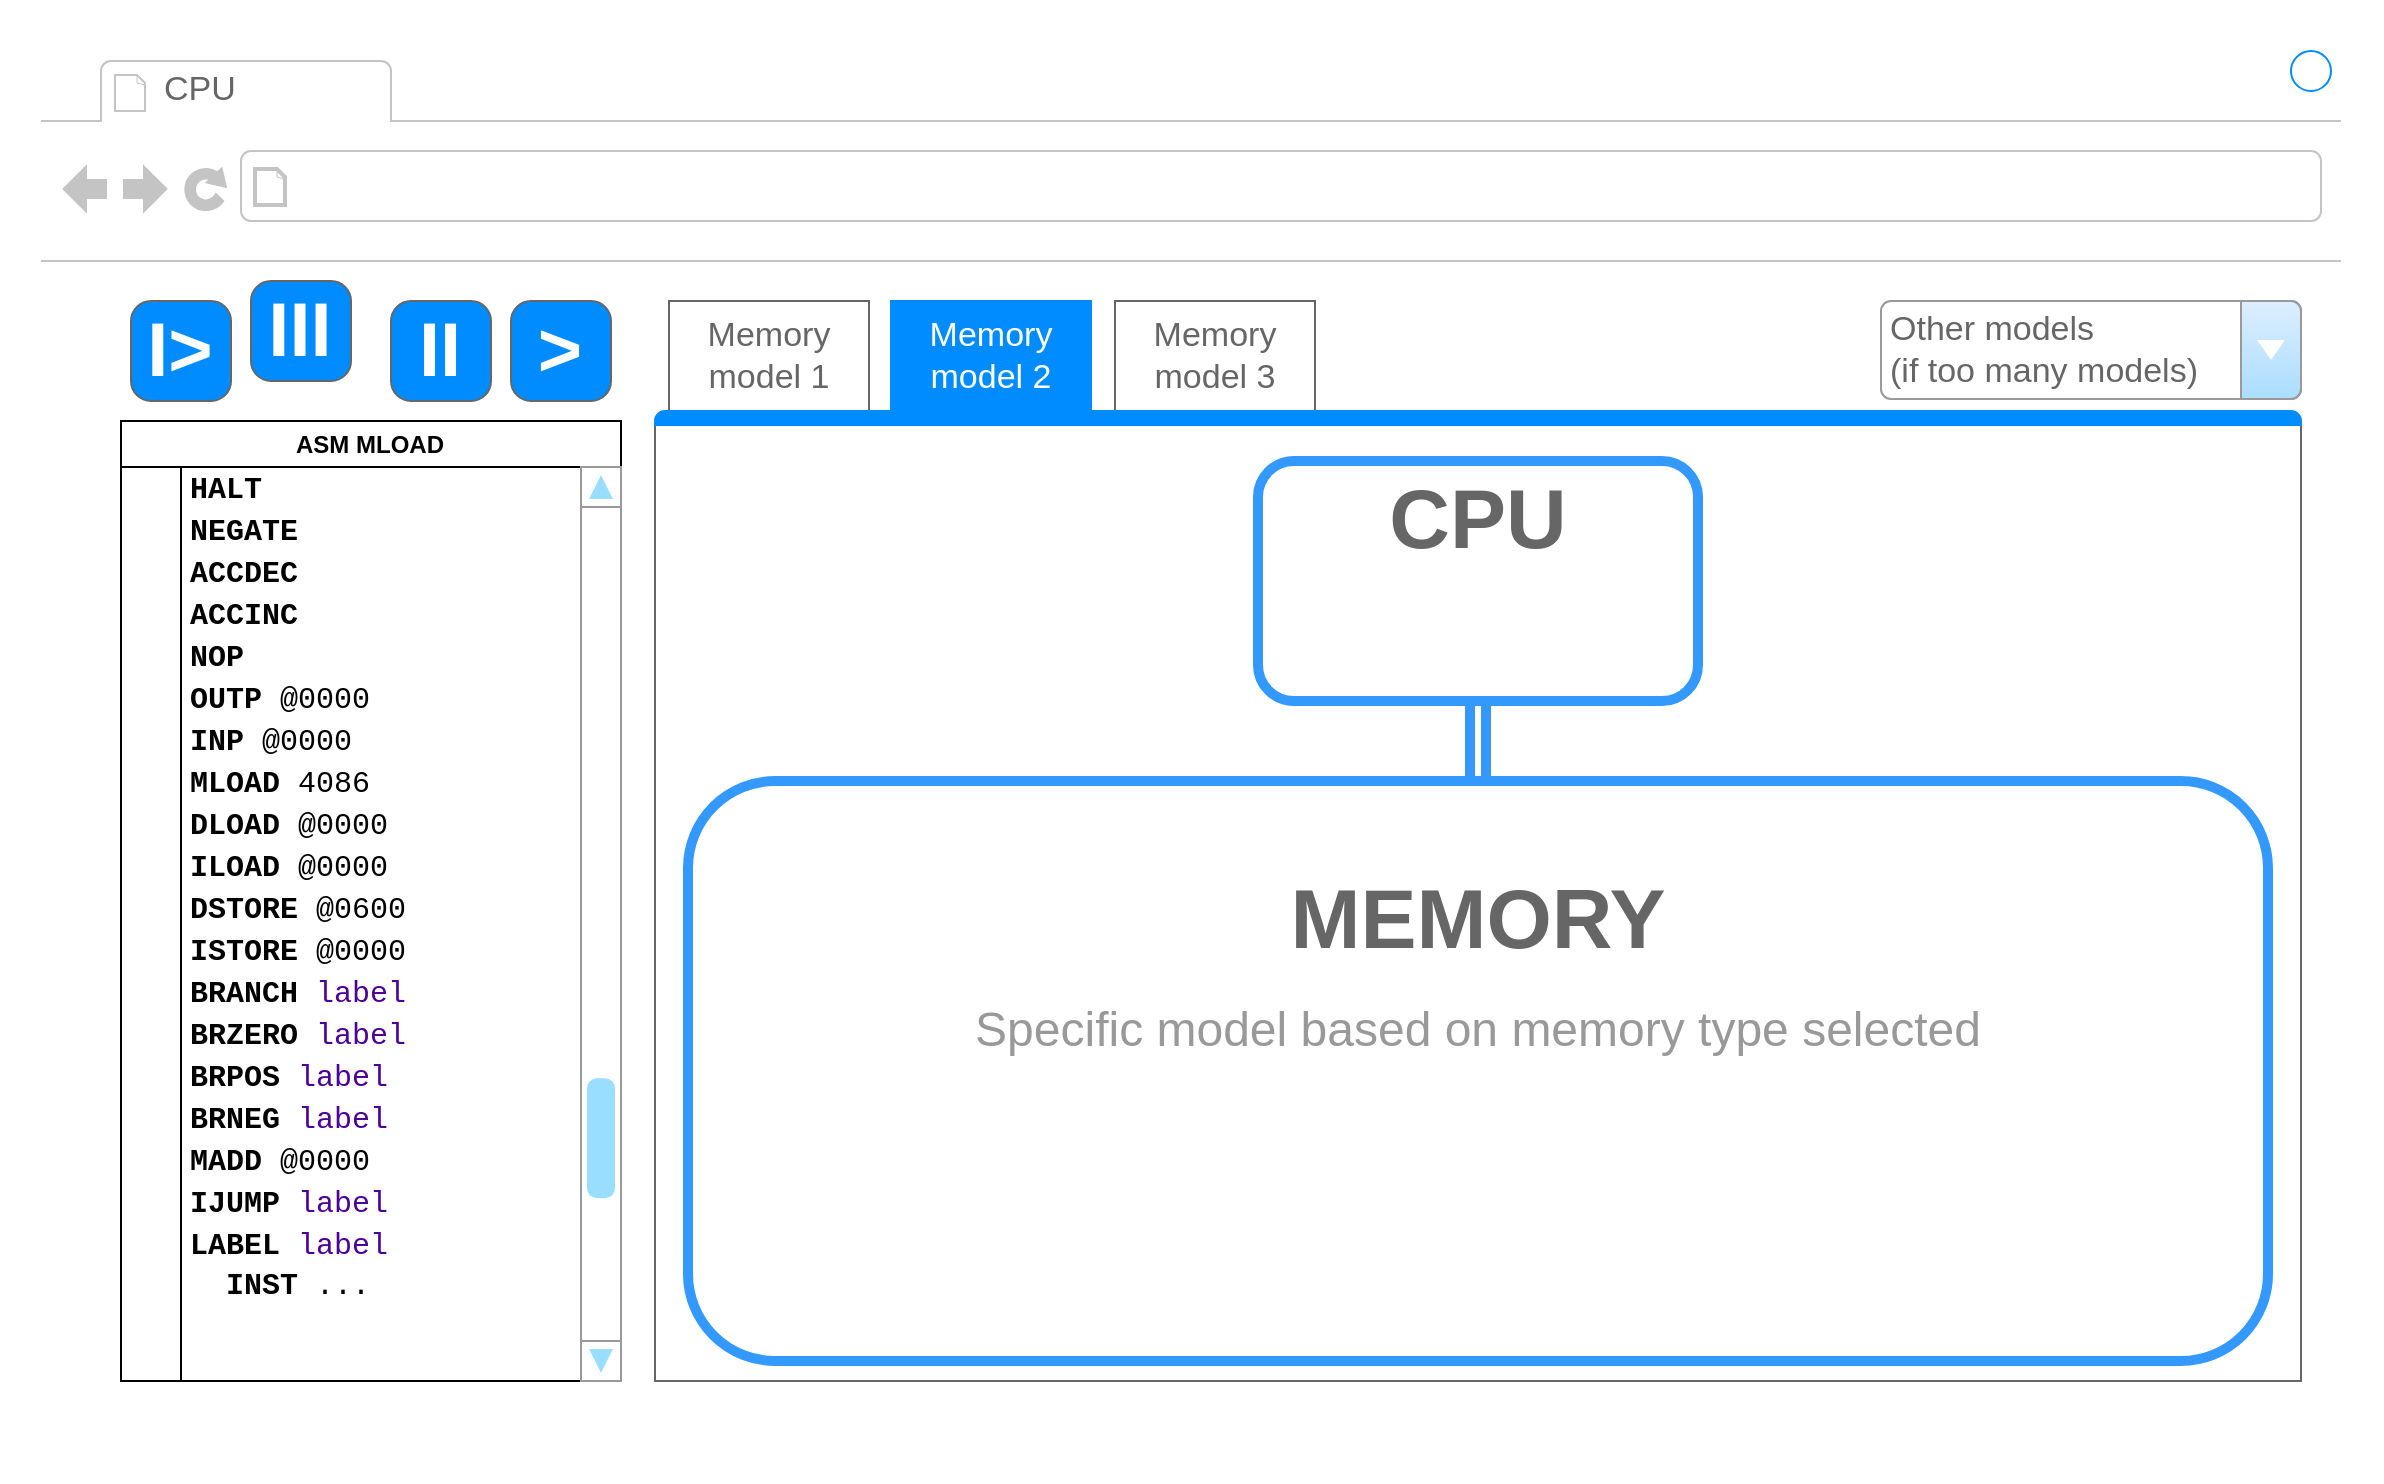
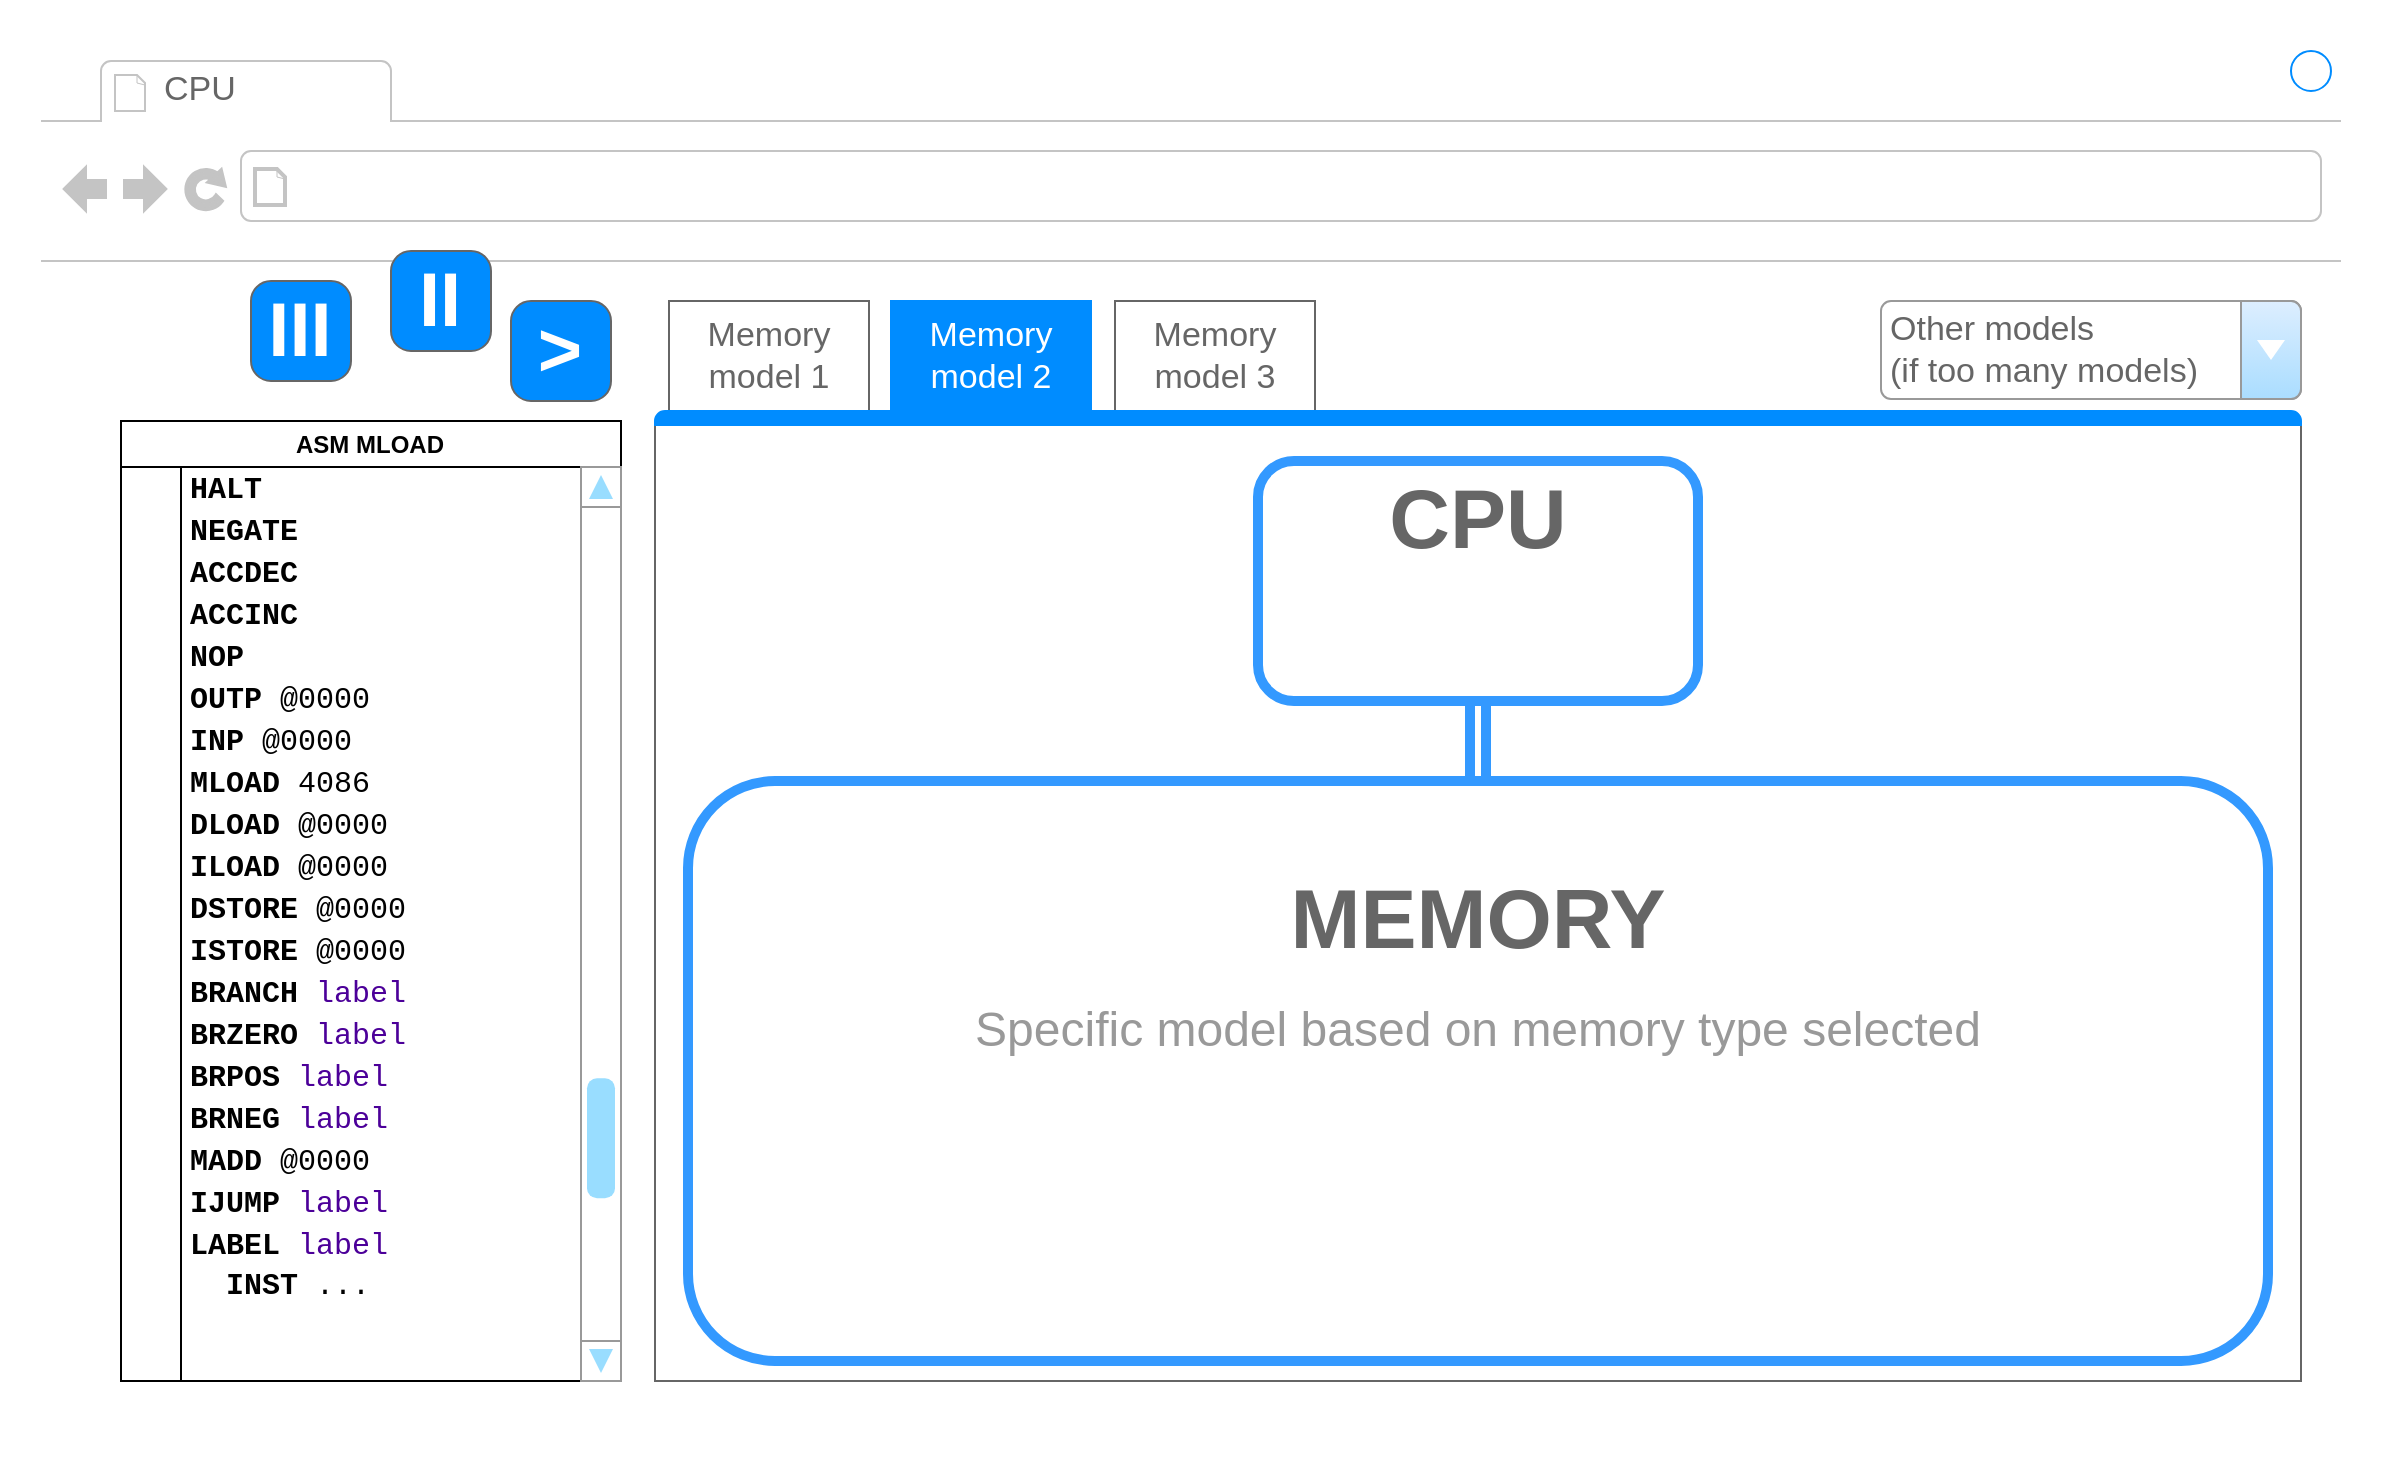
- <mxCell id="8" value="I&amp;gt;" style="strokeWidth=1;shadow=0;dashed=0;align=center;html=1;shape=mxgraph.mockup.buttons.button;strokeColor=#666666;fontColor=#ffffff;mainText=;buttonStyle=round;fontSize=38;fontStyle=1;fillColor=#008cff;whiteSpace=wrap;fontFamily=Helvetica;" vertex="1" parent="2"><mxGeometry x="45" y="130" width="50" height="50" as="geometry" /></mxCell>
- <mxCell id="9" value="&lt;font style=&quot;font-size: 38px;&quot;&gt;II&lt;/font&gt;" style="strokeWidth=1;shadow=0;dashed=0;align=center;html=1;shape=mxgraph.mockup.buttons.button;strokeColor=#666666;fontColor=#ffffff;mainText=;buttonStyle=round;fontSize=38;fontStyle=1;fillColor=#008cff;whiteSpace=wrap;fontFamily=Helvetica;verticalAlign=middle;spacingTop=0;" vertex="1" parent="2"><mxGeometry x="175" y="130" width="50" height="50" as="geometry" /></mxCell>
+ <mxCell id="9" value="&lt;font style=&quot;font-size: 38px;&quot;&gt;II&lt;/font&gt;" style="strokeWidth=1;shadow=0;dashed=0;align=center;html=1;shape=mxgraph.mockup.buttons.button;strokeColor=#666666;fontColor=#ffffff;mainText=;buttonStyle=round;fontSize=38;fontStyle=1;fillColor=#008cff;whiteSpace=wrap;fontFamily=Helvetica;verticalAlign=middle;spacingTop=0;" vertex="1" parent="2"><mxGeometry x="175" y="105" width="50" height="50" as="geometry" /></mxCell>
- <mxCell id="7" value="&lt;font style=&quot;font-size: 15px ; line-height: 1.3&quot;&gt;&lt;font style=&quot;line-height: 1.4&quot;&gt;&lt;b&gt;HALT&lt;/b&gt;&lt;br style=&quot;font-size: 15px&quot;&gt;&lt;b&gt;NEGATE&lt;/b&gt;&lt;br style=&quot;font-size: 15px&quot;&gt;&lt;b&gt;ACCDEC&lt;/b&gt;&lt;br&gt;&lt;b&gt;ACCINC&lt;/b&gt;&lt;br&gt;&lt;b&gt;NOP&lt;/b&gt;&lt;br&gt;&lt;b&gt;OUTP &lt;/b&gt;@0000&lt;br&gt;&lt;b&gt;INP &lt;/b&gt;@0000&lt;br&gt;&lt;b&gt;MLOAD &lt;/b&gt;4086&lt;br&gt;&lt;b&gt;DLOAD &lt;/b&gt;@0000&lt;br&gt;&lt;b&gt;ILOAD &lt;/b&gt;@0000&lt;br&gt;&lt;b&gt;DSTORE &lt;/b&gt;@0600&lt;br&gt;&lt;b&gt;ISTORE &lt;/b&gt;@0000&lt;br&gt;&lt;b&gt;BRANCH &lt;/b&gt;&lt;font color=&quot;#4c0099&quot;&gt;label&lt;/font&gt;&lt;br&gt;&lt;b&gt;BRZERO &lt;/b&gt;&lt;font color=&quot;#4c0099&quot;&gt;label&lt;/font&gt;&lt;br&gt;&lt;b&gt;BRPOS &lt;/b&gt;&lt;font color=&quot;#4c0099&quot;&gt;label&lt;/font&gt;&lt;br&gt;&lt;b&gt;BRNEG &lt;/b&gt;&lt;font color=&quot;#4c0099&quot;&gt;label&lt;/font&gt;&lt;br&gt;&lt;b&gt;MADD &lt;/b&gt;@0000&lt;br&gt;&lt;b&gt;IJUMP &lt;/b&gt;&lt;font color=&quot;#4c0099&quot;&gt;label&lt;/font&gt;&lt;br&gt;&lt;b&gt;LABEL &lt;/b&gt;&lt;font color=&quot;#4c0099&quot;&gt;label&lt;br&gt;&lt;/font&gt;&lt;/font&gt;&amp;nbsp; &lt;b&gt;INST &lt;/b&gt;...&lt;br style=&quot;font-size: 15px&quot;&gt;&lt;/font&gt;" style="text;html=1;strokeColor=none;fillColor=none;align=left;verticalAlign=top;whiteSpace=wrap;rounded=0;fontSize=15;spacingTop=-8;spacing=5;fontFamily=Courier New;" vertex="1" parent="4"><mxGeometry x="30" y="23" width="200" height="458" as="geometry" /></mxCell>
+ <mxCell id="7" value="&lt;font style=&quot;font-size: 15px ; line-height: 1.3&quot;&gt;&lt;font style=&quot;line-height: 1.4&quot;&gt;&lt;b&gt;HALT&lt;/b&gt;&lt;br style=&quot;font-size: 15px&quot;&gt;&lt;b&gt;NEGATE&lt;/b&gt;&lt;br style=&quot;font-size: 15px&quot;&gt;&lt;b&gt;ACCDEC&lt;/b&gt;&lt;br&gt;&lt;b&gt;ACCINC&lt;/b&gt;&lt;br&gt;&lt;b&gt;NOP&lt;/b&gt;&lt;br&gt;&lt;b&gt;OUTP &lt;/b&gt;@0000&lt;br&gt;&lt;b&gt;INP &lt;/b&gt;@0000&lt;br&gt;&lt;b&gt;MLOAD &lt;/b&gt;4086&lt;br&gt;&lt;b&gt;DLOAD &lt;/b&gt;@0000&lt;br&gt;&lt;b&gt;ILOAD &lt;/b&gt;@0000&lt;br&gt;&lt;b&gt;DSTORE &lt;/b&gt;@0000&lt;br&gt;&lt;b&gt;ISTORE &lt;/b&gt;@0000&lt;br&gt;&lt;b&gt;BRANCH &lt;/b&gt;&lt;font color=&quot;#4c0099&quot;&gt;label&lt;/font&gt;&lt;br&gt;&lt;b&gt;BRZERO &lt;/b&gt;&lt;font color=&quot;#4c0099&quot;&gt;label&lt;/font&gt;&lt;br&gt;&lt;b&gt;BRPOS &lt;/b&gt;&lt;font color=&quot;#4c0099&quot;&gt;label&lt;/font&gt;&lt;br&gt;&lt;b&gt;BRNEG &lt;/b&gt;&lt;font color=&quot;#4c0099&quot;&gt;label&lt;/font&gt;&lt;br&gt;&lt;b&gt;MADD &lt;/b&gt;@0000&lt;br&gt;&lt;b&gt;IJUMP &lt;/b&gt;&lt;font color=&quot;#4c0099&quot;&gt;label&lt;/font&gt;&lt;br&gt;&lt;b&gt;LABEL &lt;/b&gt;&lt;font color=&quot;#4c0099&quot;&gt;label&lt;br&gt;&lt;/font&gt;&lt;/font&gt;&amp;nbsp; &lt;b&gt;INST &lt;/b&gt;...&lt;br style=&quot;font-size: 15px&quot;&gt;&lt;/font&gt;" style="text;html=1;strokeColor=none;fillColor=none;align=left;verticalAlign=top;whiteSpace=wrap;rounded=0;fontSize=15;spacingTop=-8;spacing=5;fontFamily=Courier New;" vertex="1" parent="4"><mxGeometry x="30" y="23" width="200" height="458" as="geometry" /></mxCell>
